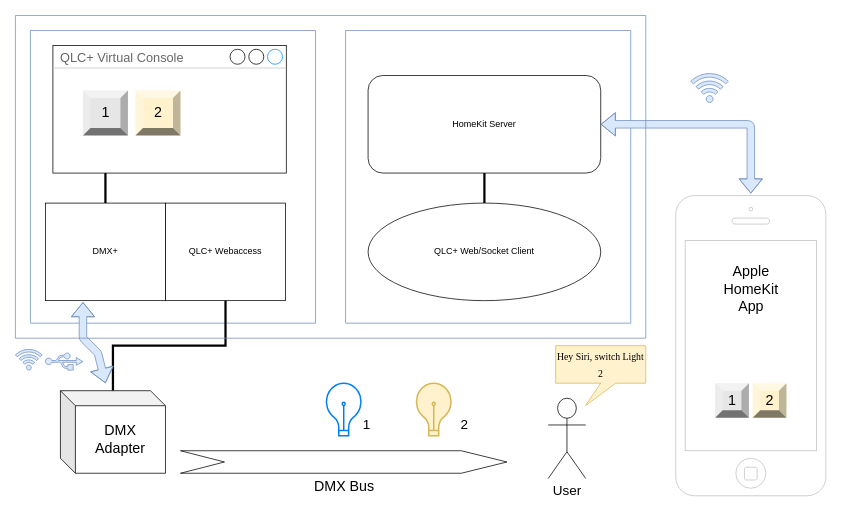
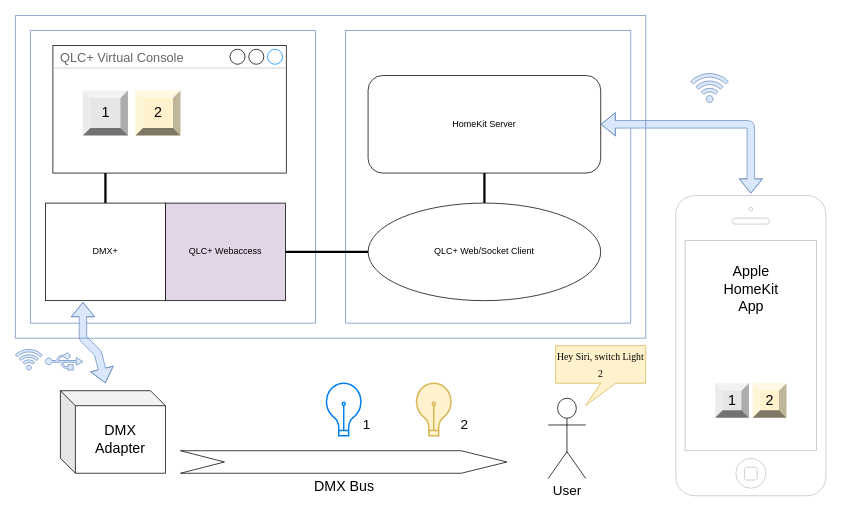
- <mxCell id="6" value="QLC+ Webaccess" style="rounded=0;whiteSpace=wrap;html=1;" vertex="1" parent="3"><mxGeometry x="180" y="230" width="160" height="130" as="geometry" /></mxCell>
+ <mxCell id="6" value="QLC+ Webaccess" style="rounded=0;whiteSpace=wrap;html=1;fillColor=#e1d5e7;" vertex="1" parent="3"><mxGeometry x="180" y="230" width="160" height="130" as="geometry" /></mxCell>
- <mxCell id="14" value="" style="edgeStyle=orthogonalEdgeStyle;rounded=0;orthogonalLoop=1;jettySize=auto;html=1;startArrow=none;startFill=0;strokeColor=#000000;endArrow=none;endFill=0;strokeWidth=3;" edge="1" parent="1" source="6" target="19"><mxGeometry relative="1" as="geometry" /></mxCell>
+ <mxCell id="14" value="" style="edgeStyle=orthogonalEdgeStyle;rounded=0;orthogonalLoop=1;jettySize=auto;html=1;startArrow=none;startFill=0;strokeColor=#000000;endArrow=none;endFill=0;strokeWidth=3;" edge="1" parent="1" source="6" target="12"><mxGeometry relative="1" as="geometry" /></mxCell>
